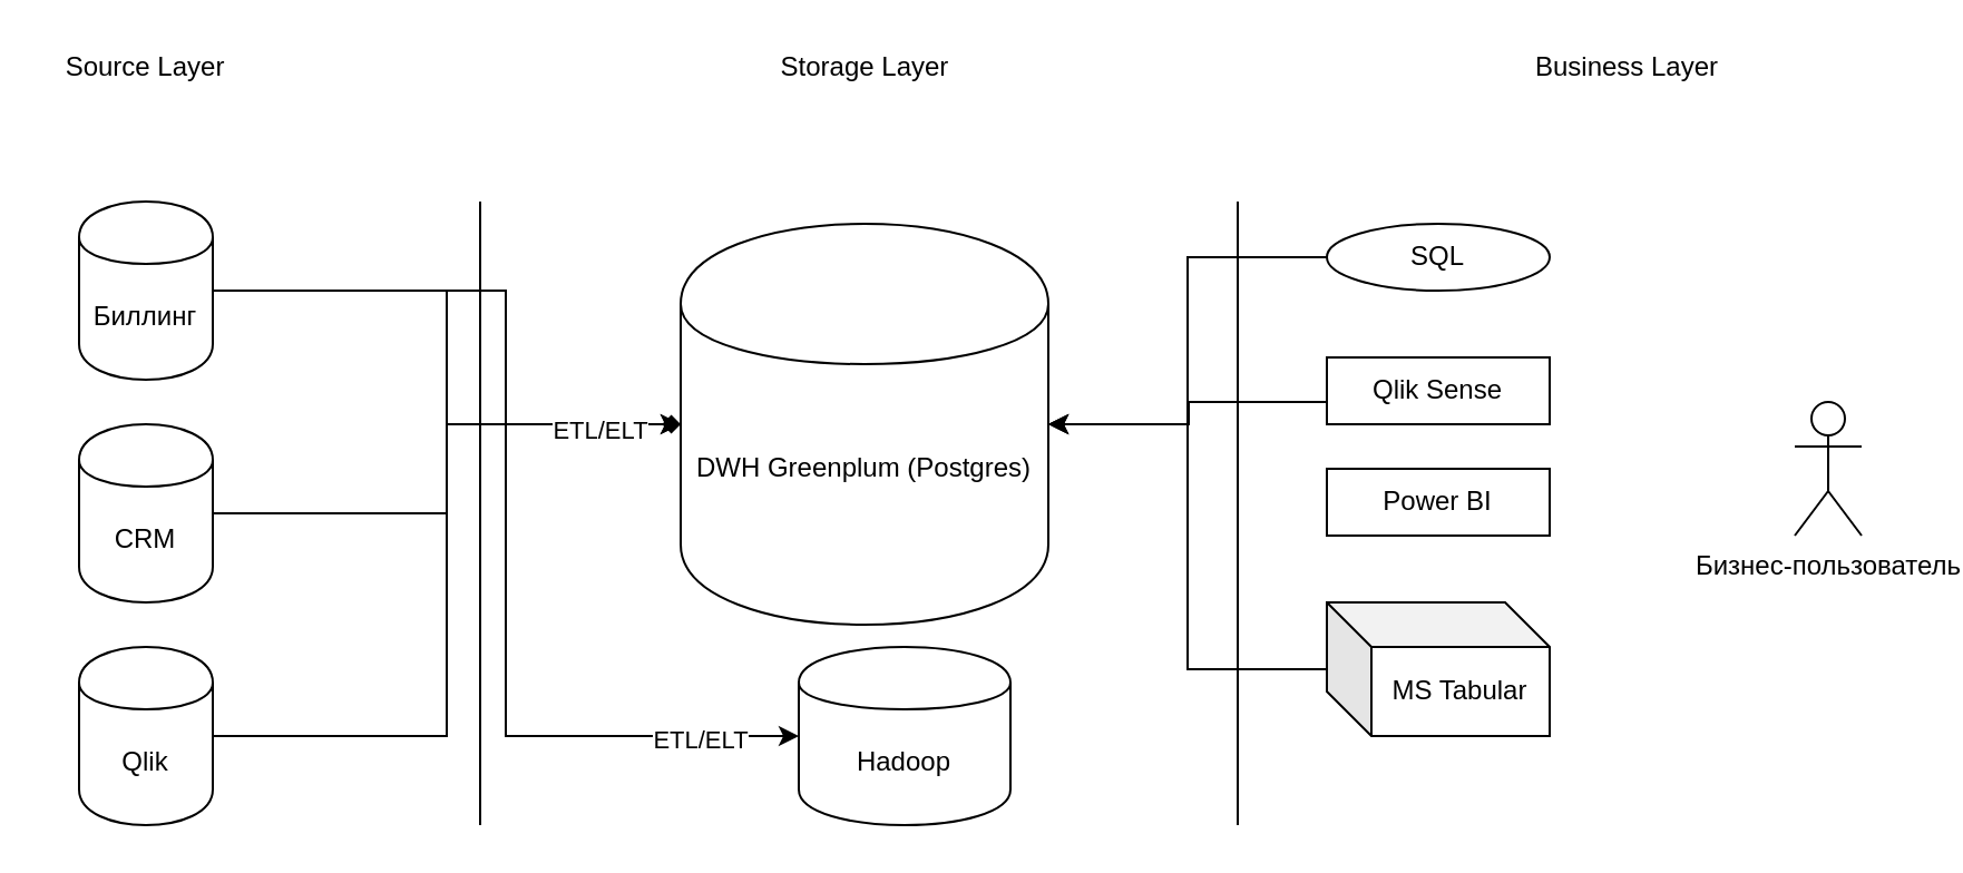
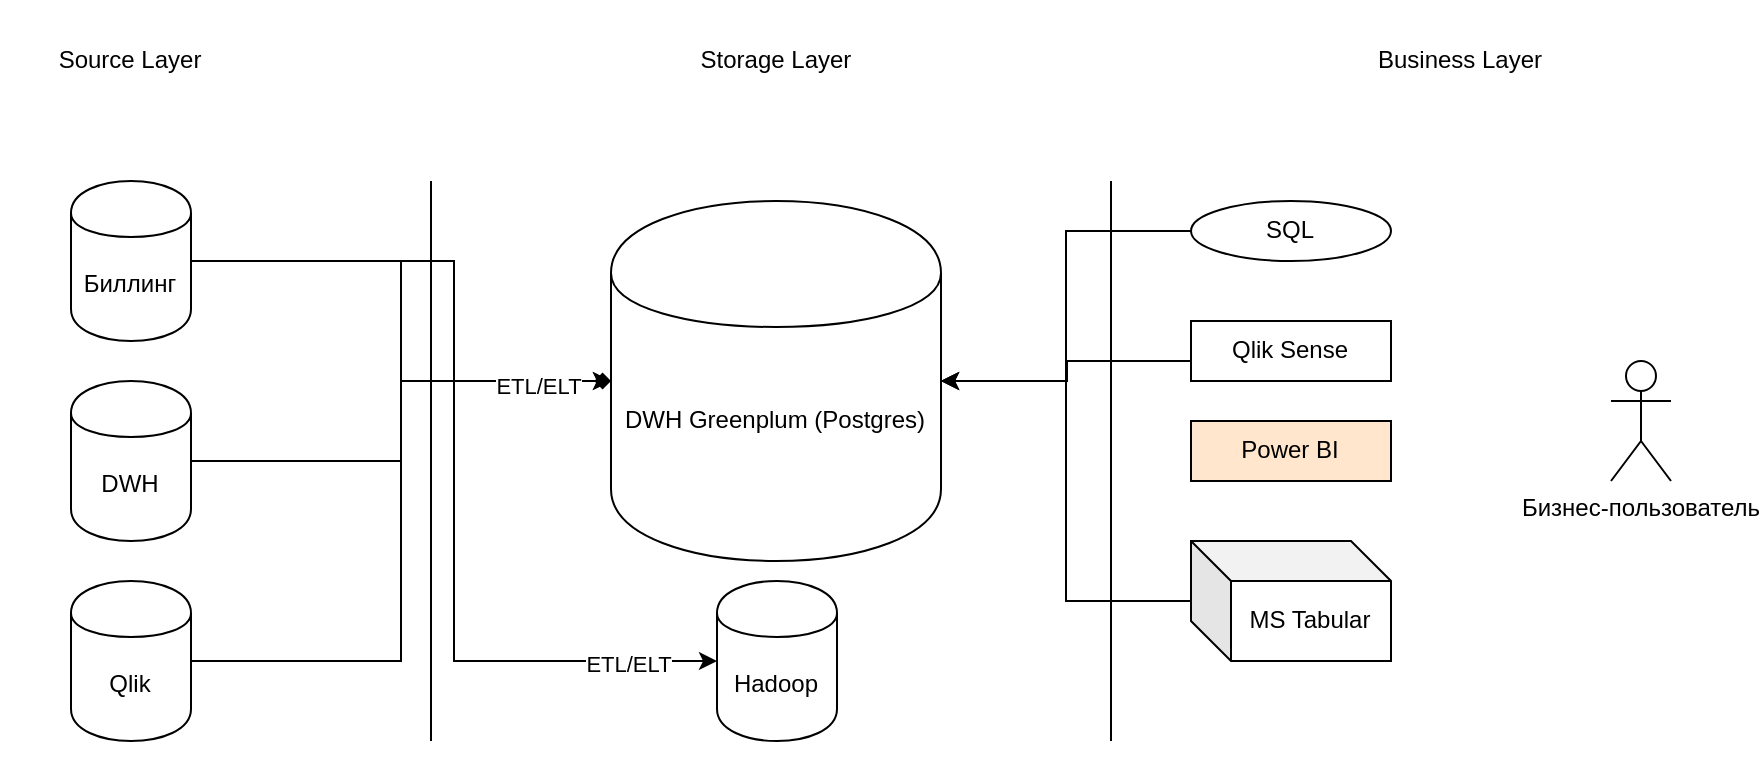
- <mxCell id="25" value="Power BI" style="rounded=0;whiteSpace=wrap;html=1;" vertex="1" parent="1"><mxGeometry x="595" y="210" width="100" height="30" as="geometry" /></mxCell>
+ <mxCell id="25" value="Power BI" style="rounded=0;whiteSpace=wrap;html=1;fillColor=#ffe6cc;" vertex="1" parent="1"><mxGeometry x="595" y="210" width="100" height="30" as="geometry" /></mxCell>
- <mxCell id="7" value="CRM" style="shape=cylinder;whiteSpace=wrap;html=1;boundedLbl=1;backgroundOutline=1;" vertex="1" parent="1"><mxGeometry x="35" y="190" width="60" height="80" as="geometry" /></mxCell>
+ <mxCell id="7" value="DWH" style="shape=cylinder;whiteSpace=wrap;html=1;boundedLbl=1;backgroundOutline=1;" vertex="1" parent="1"><mxGeometry x="35" y="190" width="60" height="80" as="geometry" /></mxCell>
- <mxCell id="14" value="Hadoop" style="shape=cylinder;whiteSpace=wrap;html=1;boundedLbl=1;backgroundOutline=1;" vertex="1" parent="1"><mxGeometry x="358" y="290" width="95" height="80" as="geometry" /></mxCell>
+ <mxCell id="14" value="Hadoop" style="shape=cylinder;whiteSpace=wrap;html=1;boundedLbl=1;backgroundOutline=1;" vertex="1" parent="1"><mxGeometry x="358" y="290" width="60" height="80" as="geometry" /></mxCell>
